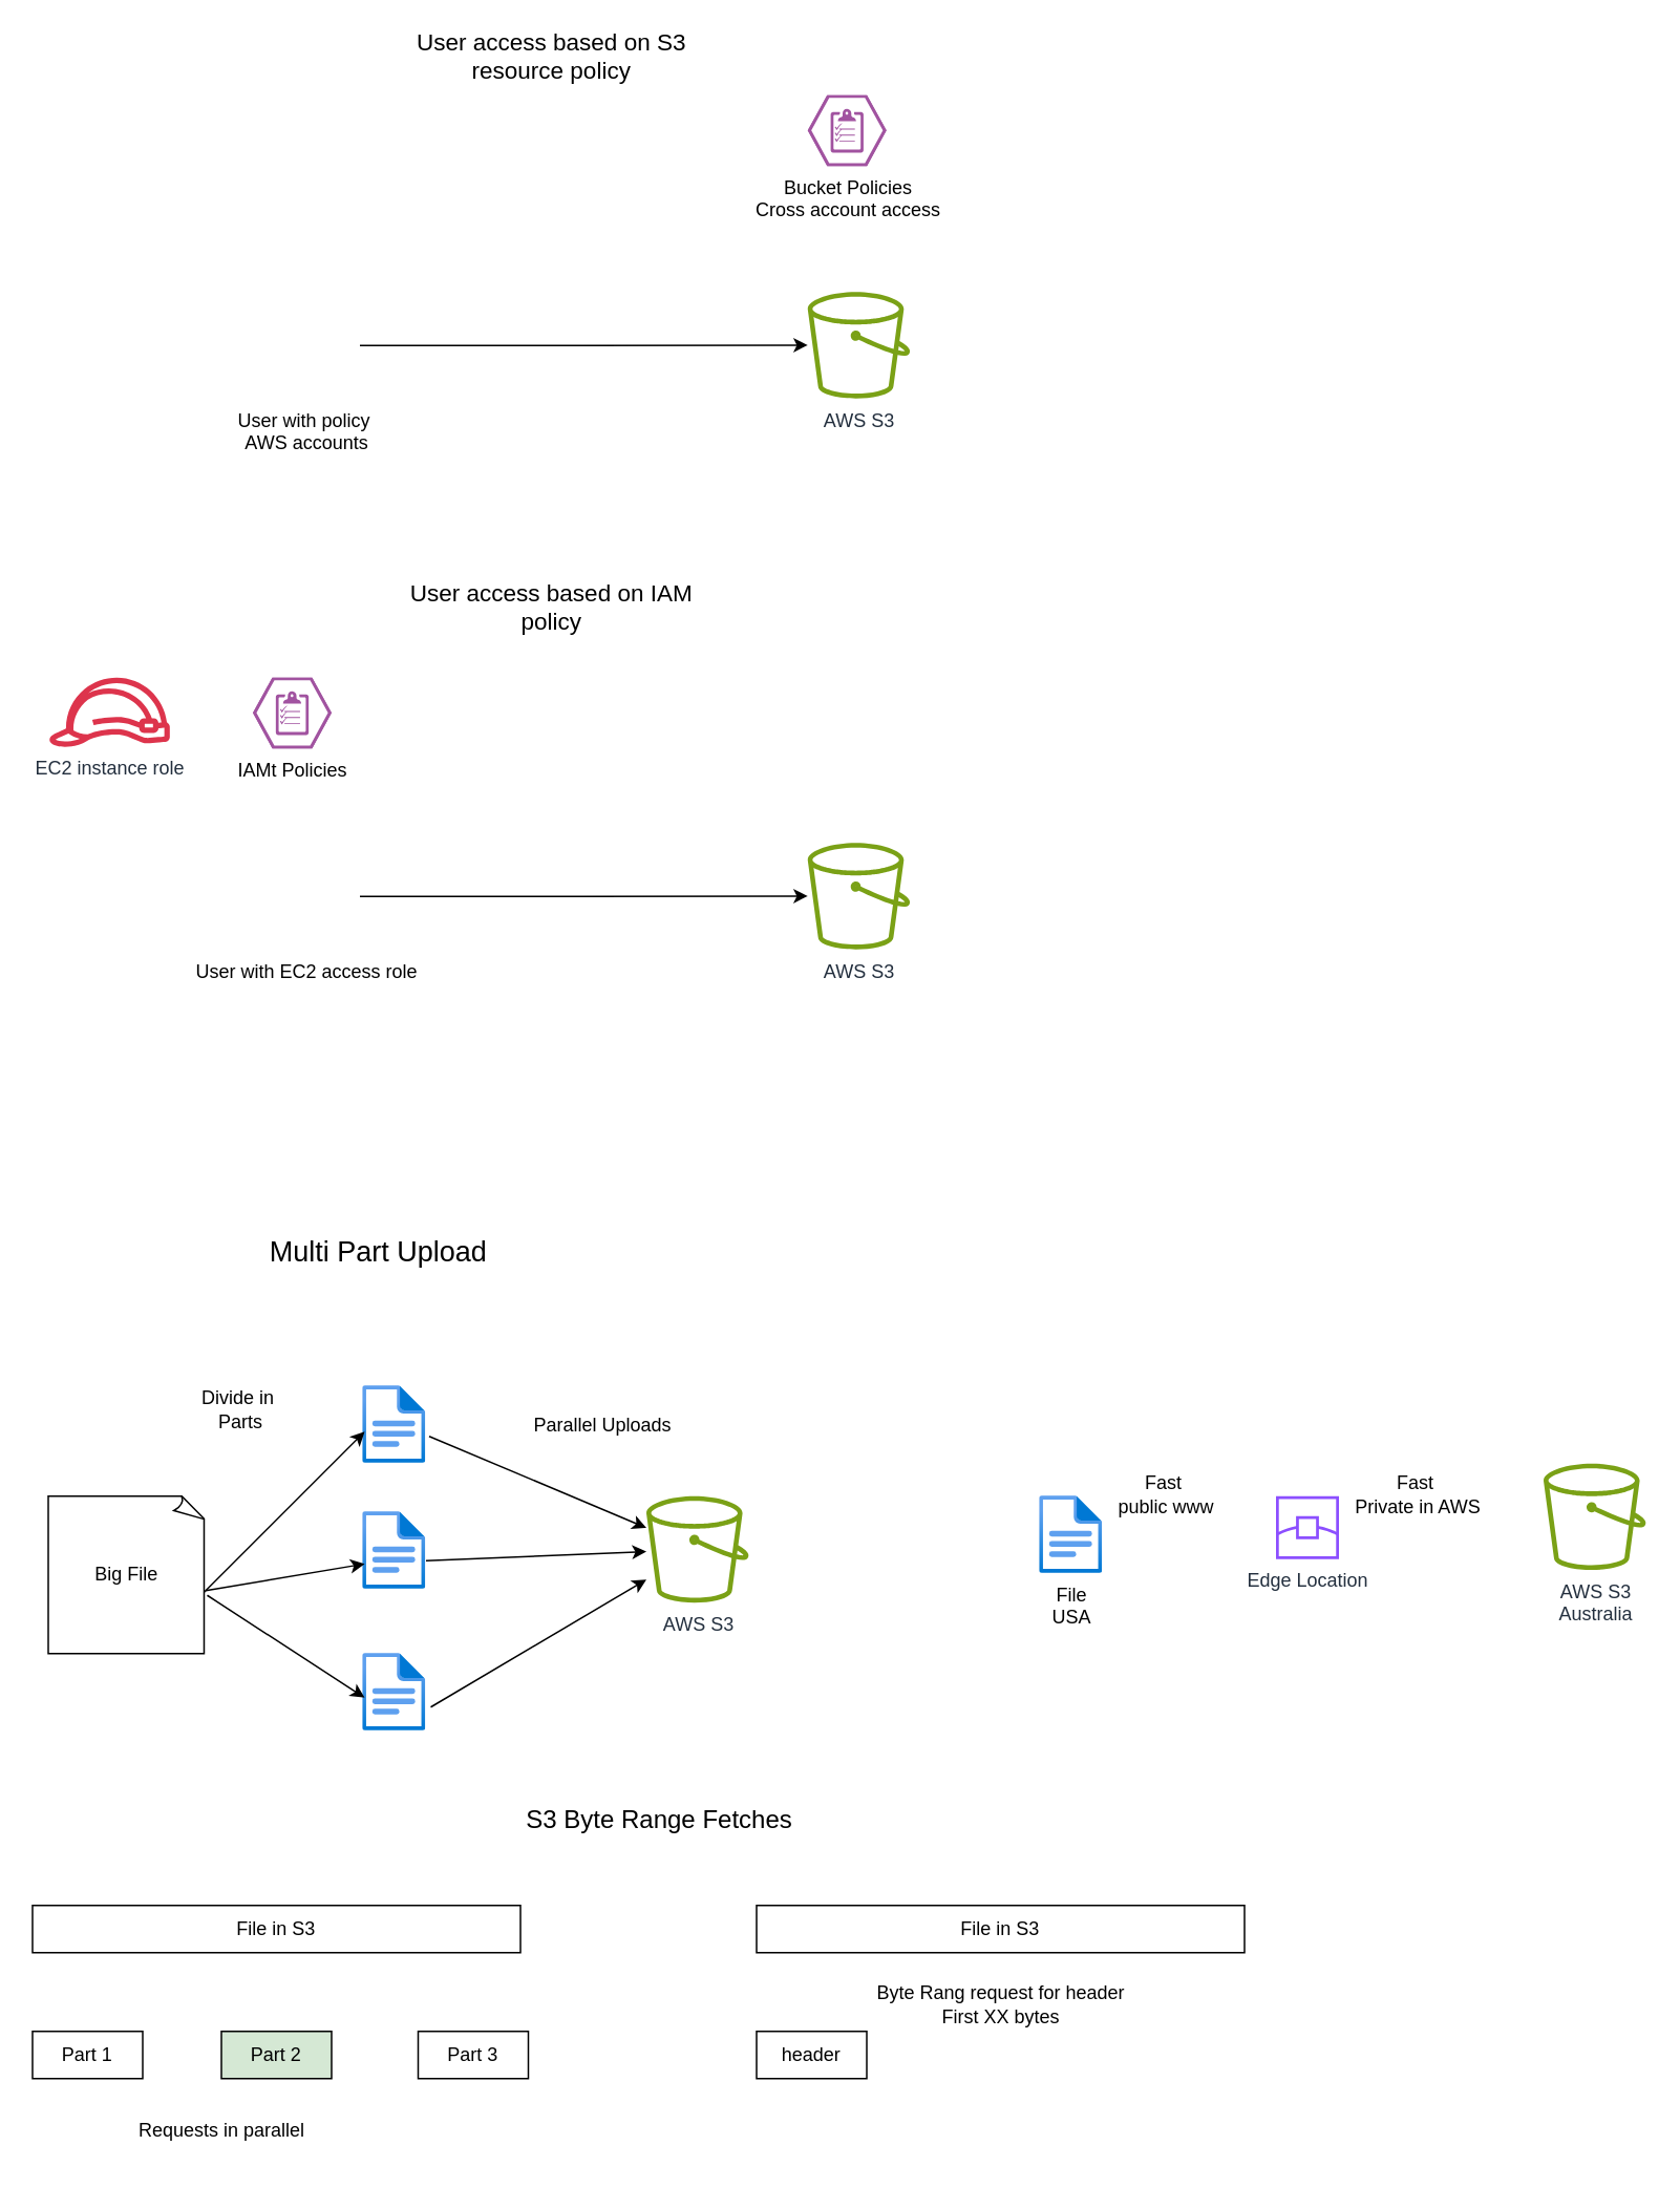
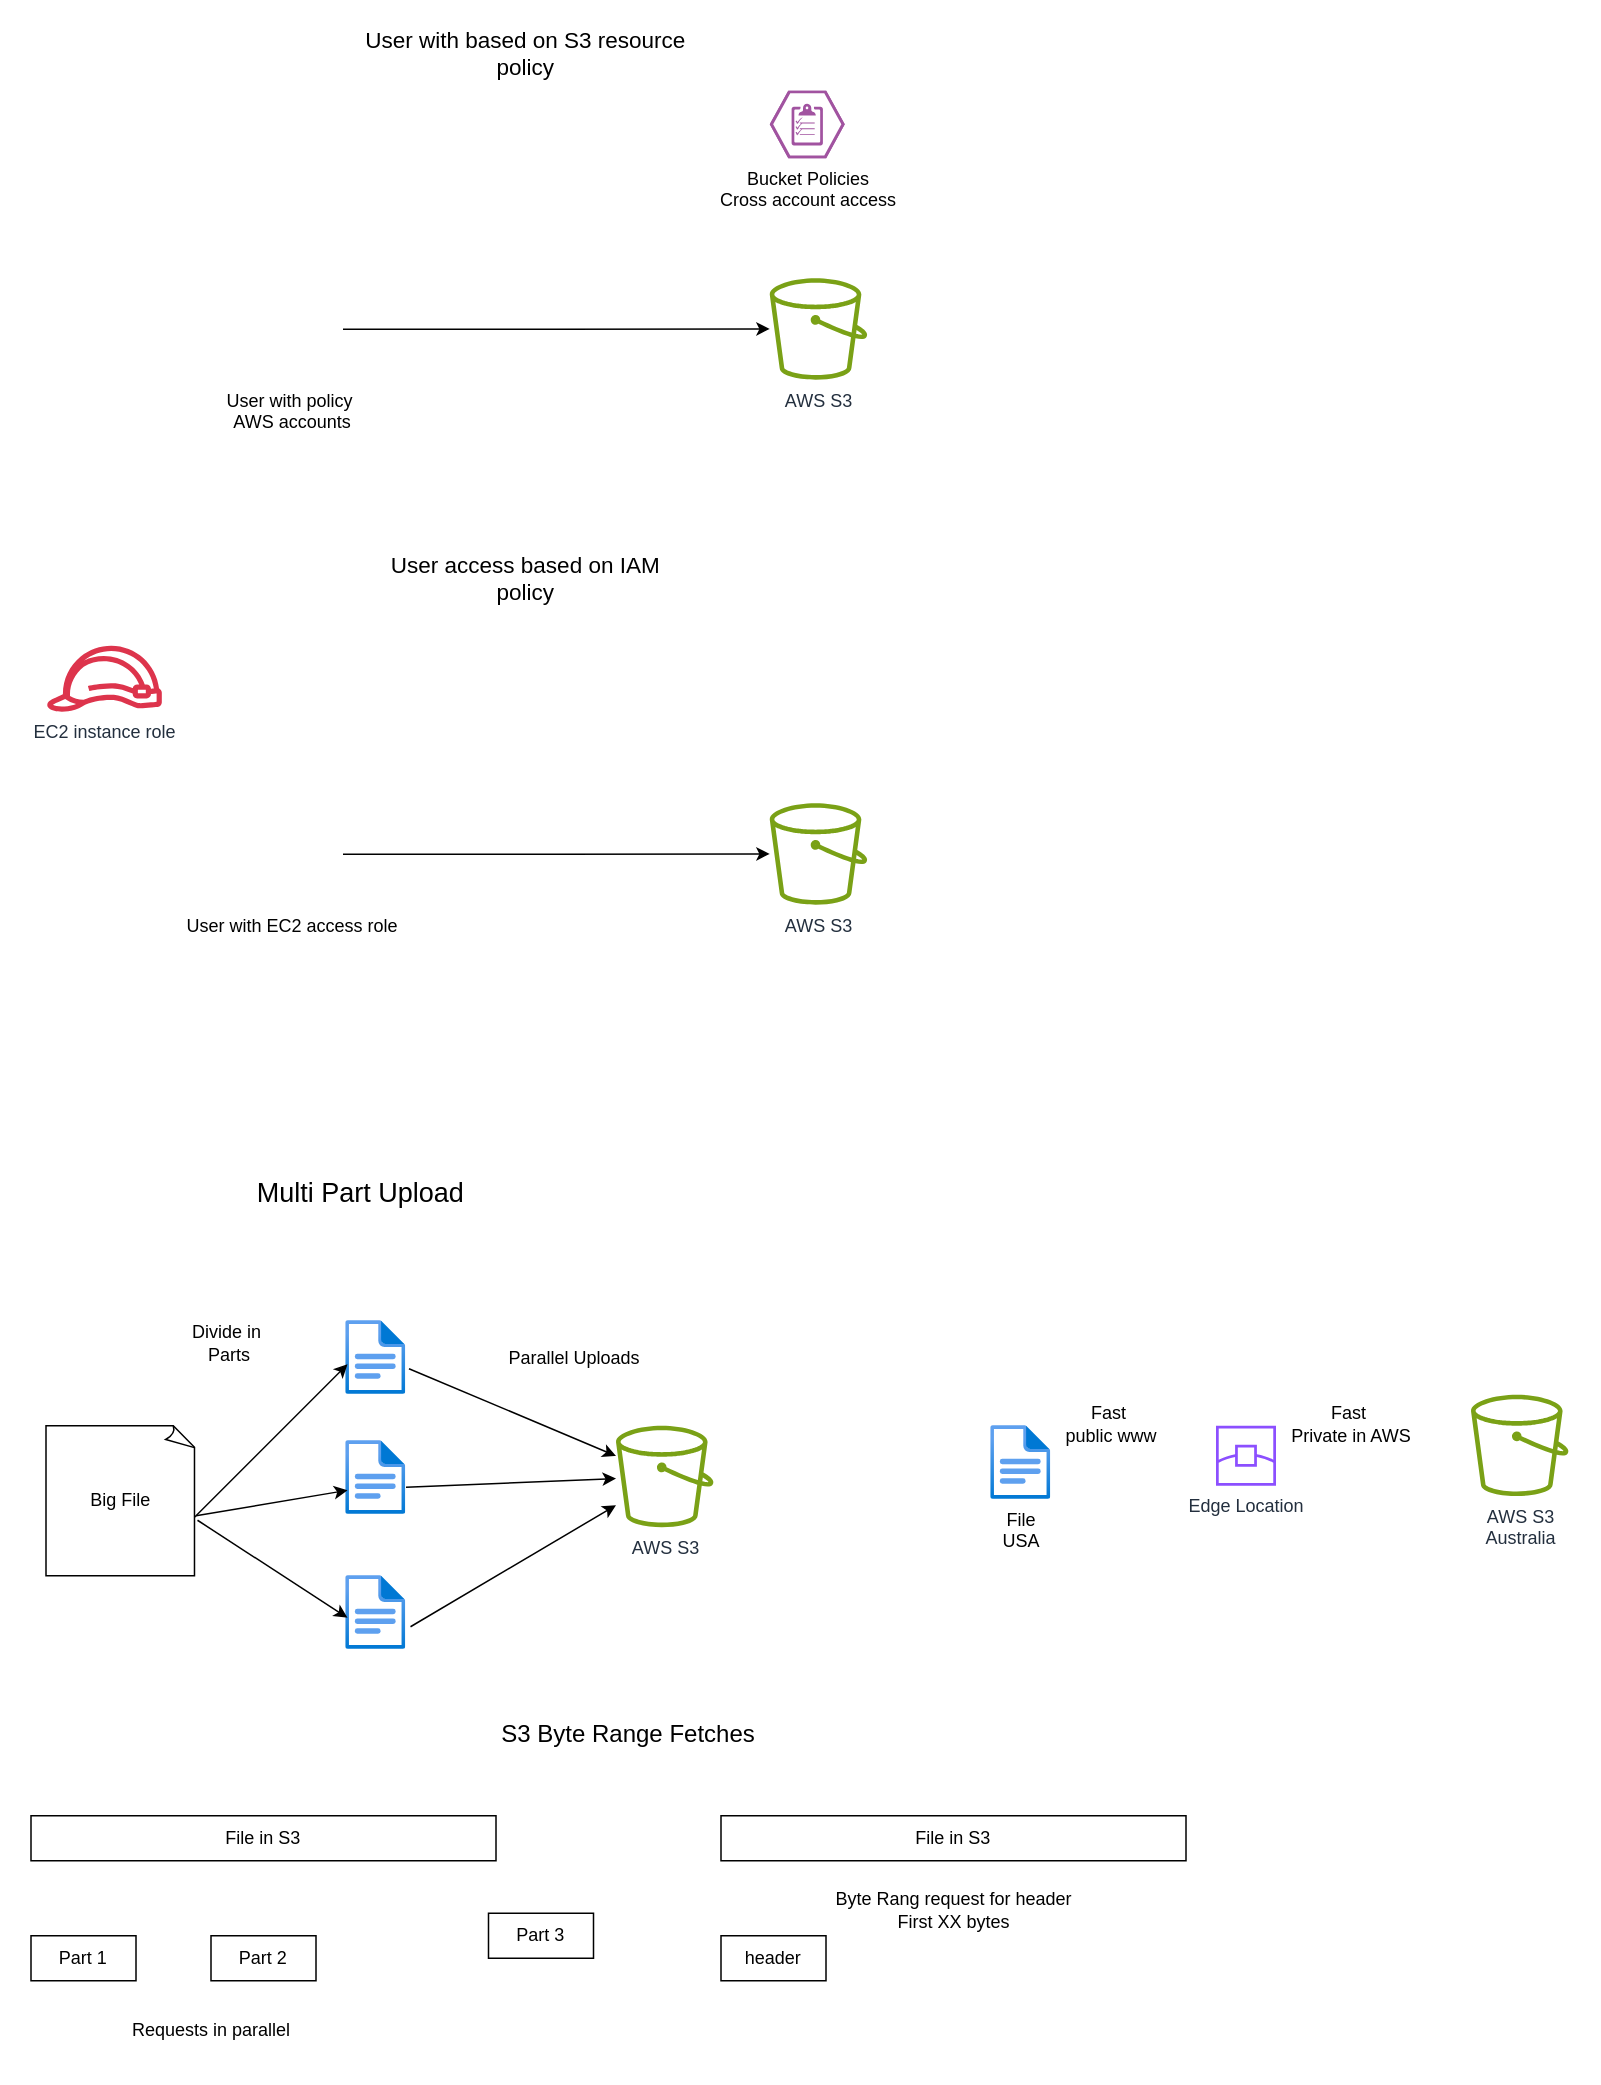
- <mxCell id="6" value="User access based on S3 resource policy" style="text;html=1;align=center;verticalAlign=middle;whiteSpace=wrap;rounded=0;fontSize=15;" parent="1" vertex="1"><mxGeometry x="240" y="20" width="220" height="30" as="geometry" /></mxCell>
+ <mxCell id="6" value="User with based on S3 resource policy" style="text;html=1;align=center;verticalAlign=middle;whiteSpace=wrap;rounded=0;fontSize=15;" parent="1" vertex="1"><mxGeometry x="240" y="20" width="220" height="30" as="geometry" /></mxCell>
- <mxCell id="8" value="IAMt Policies" style="verticalLabelPosition=bottom;sketch=0;html=1;fillColor=#A153A0;strokeColor=#ffffff;verticalAlign=top;align=center;points=[[0,0.5,0],[0.125,0.25,0],[0.25,0,0],[0.5,0,0],[0.75,0,0],[0.875,0.25,0],[1,0.5,0],[0.875,0.75,0],[0.75,1,0],[0.5,1,0],[0.125,0.75,0]];pointerEvents=1;shape=mxgraph.cisco_safe.compositeIcon;bgIcon=mxgraph.cisco_safe.design.blank_device;resIcon=mxgraph.cisco_safe.design.policy_2;" parent="1" vertex="1"><mxGeometry x="160" y="430" width="50" height="45" as="geometry" /></mxCell>
- <mxCell id="34" value="Part 2" style="rounded=0;whiteSpace=wrap;html=1;fillColor=#d5e8d4;" vertex="1" parent="1"><mxGeometry x="140" y="1290" width="70" height="30" as="geometry" /></mxCell>
+ <mxCell id="34" value="Part 2" style="rounded=0;whiteSpace=wrap;html=1;" vertex="1" parent="1"><mxGeometry x="140" y="1290" width="70" height="30" as="geometry" /></mxCell>
- <mxCell id="35" value="Part 3" style="rounded=0;whiteSpace=wrap;html=1;" vertex="1" parent="1"><mxGeometry x="265" y="1290" width="70" height="30" as="geometry" /></mxCell>
+ <mxCell id="35" value="Part 3" style="rounded=0;whiteSpace=wrap;html=1;" vertex="1" parent="1"><mxGeometry x="325" y="1275" width="70" height="30" as="geometry" /></mxCell>
